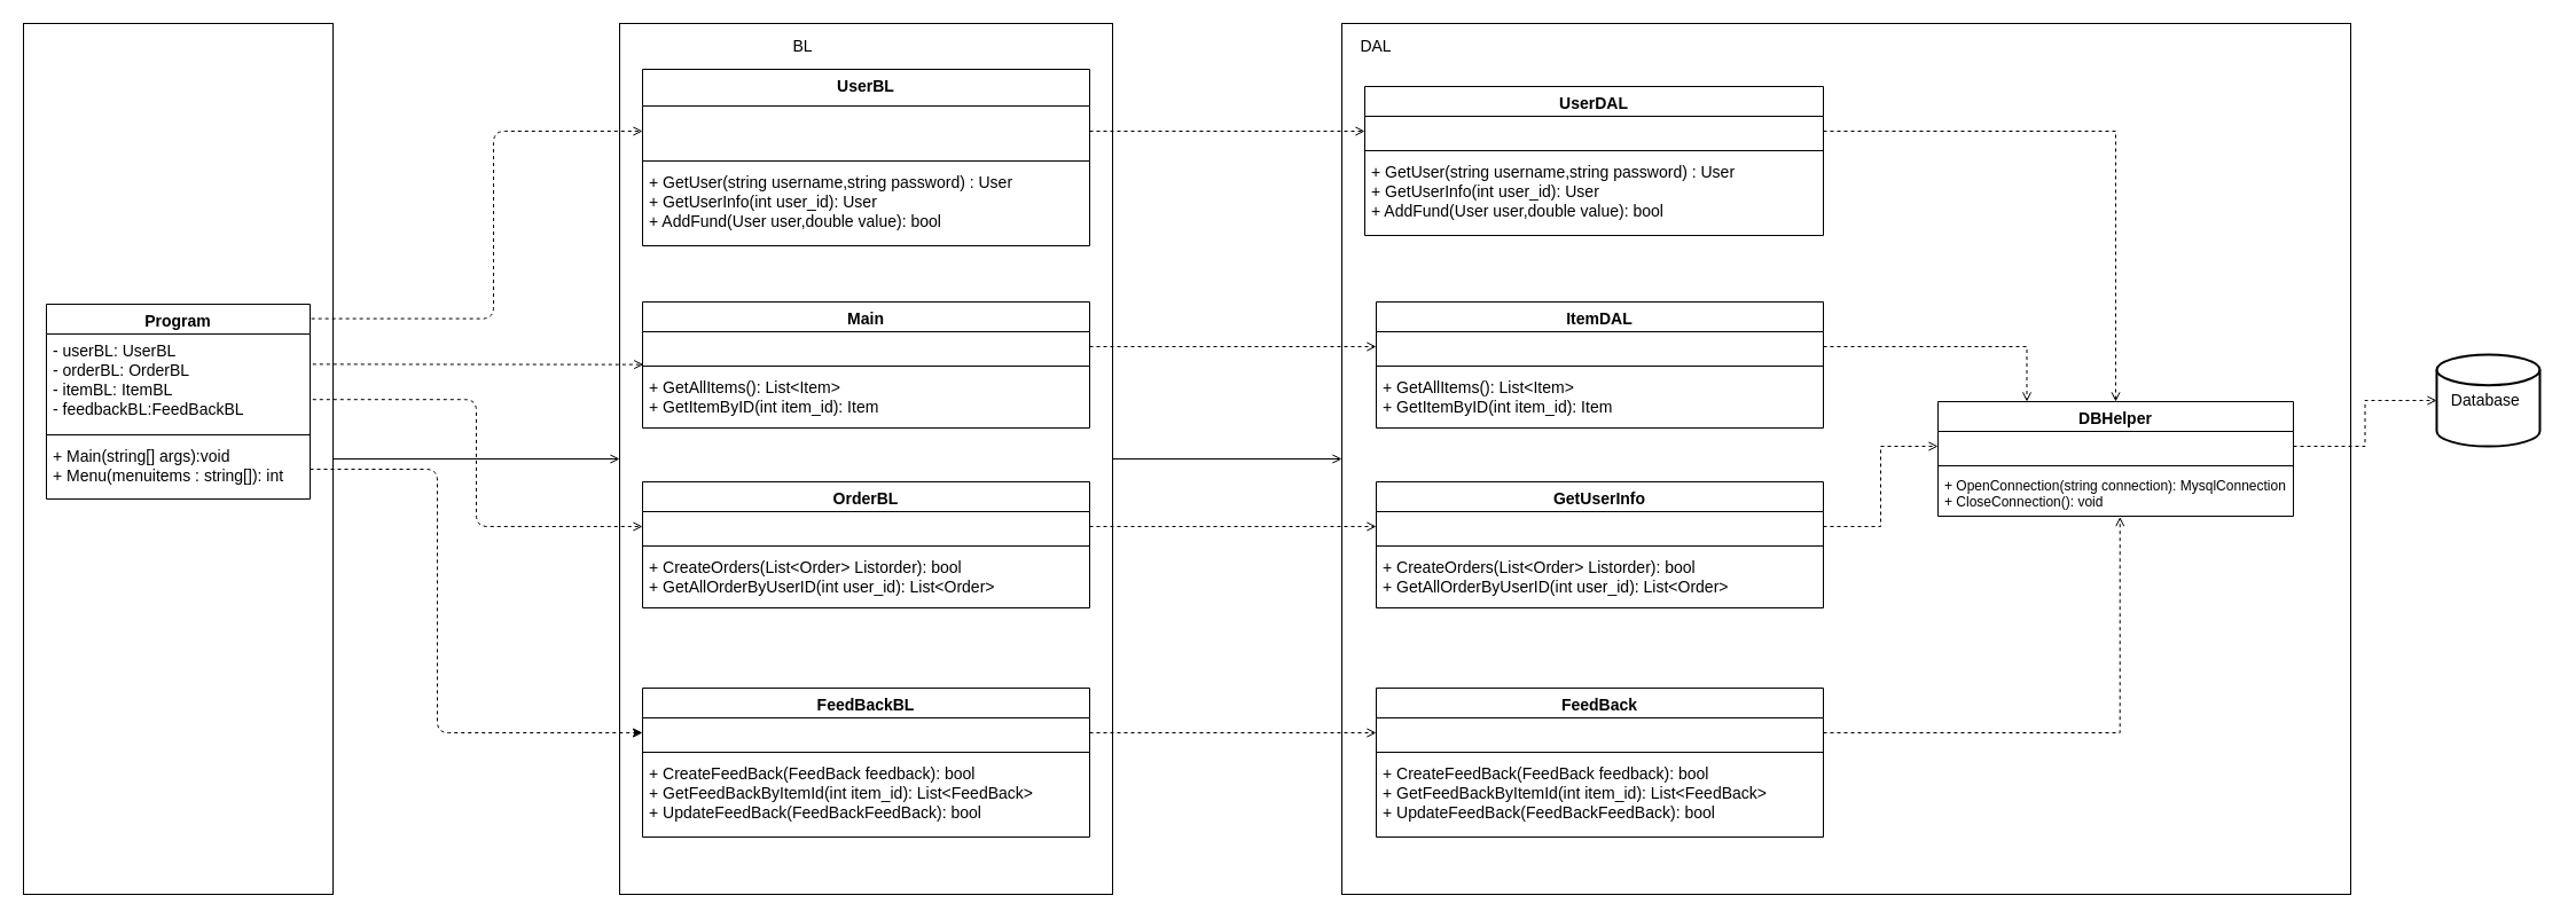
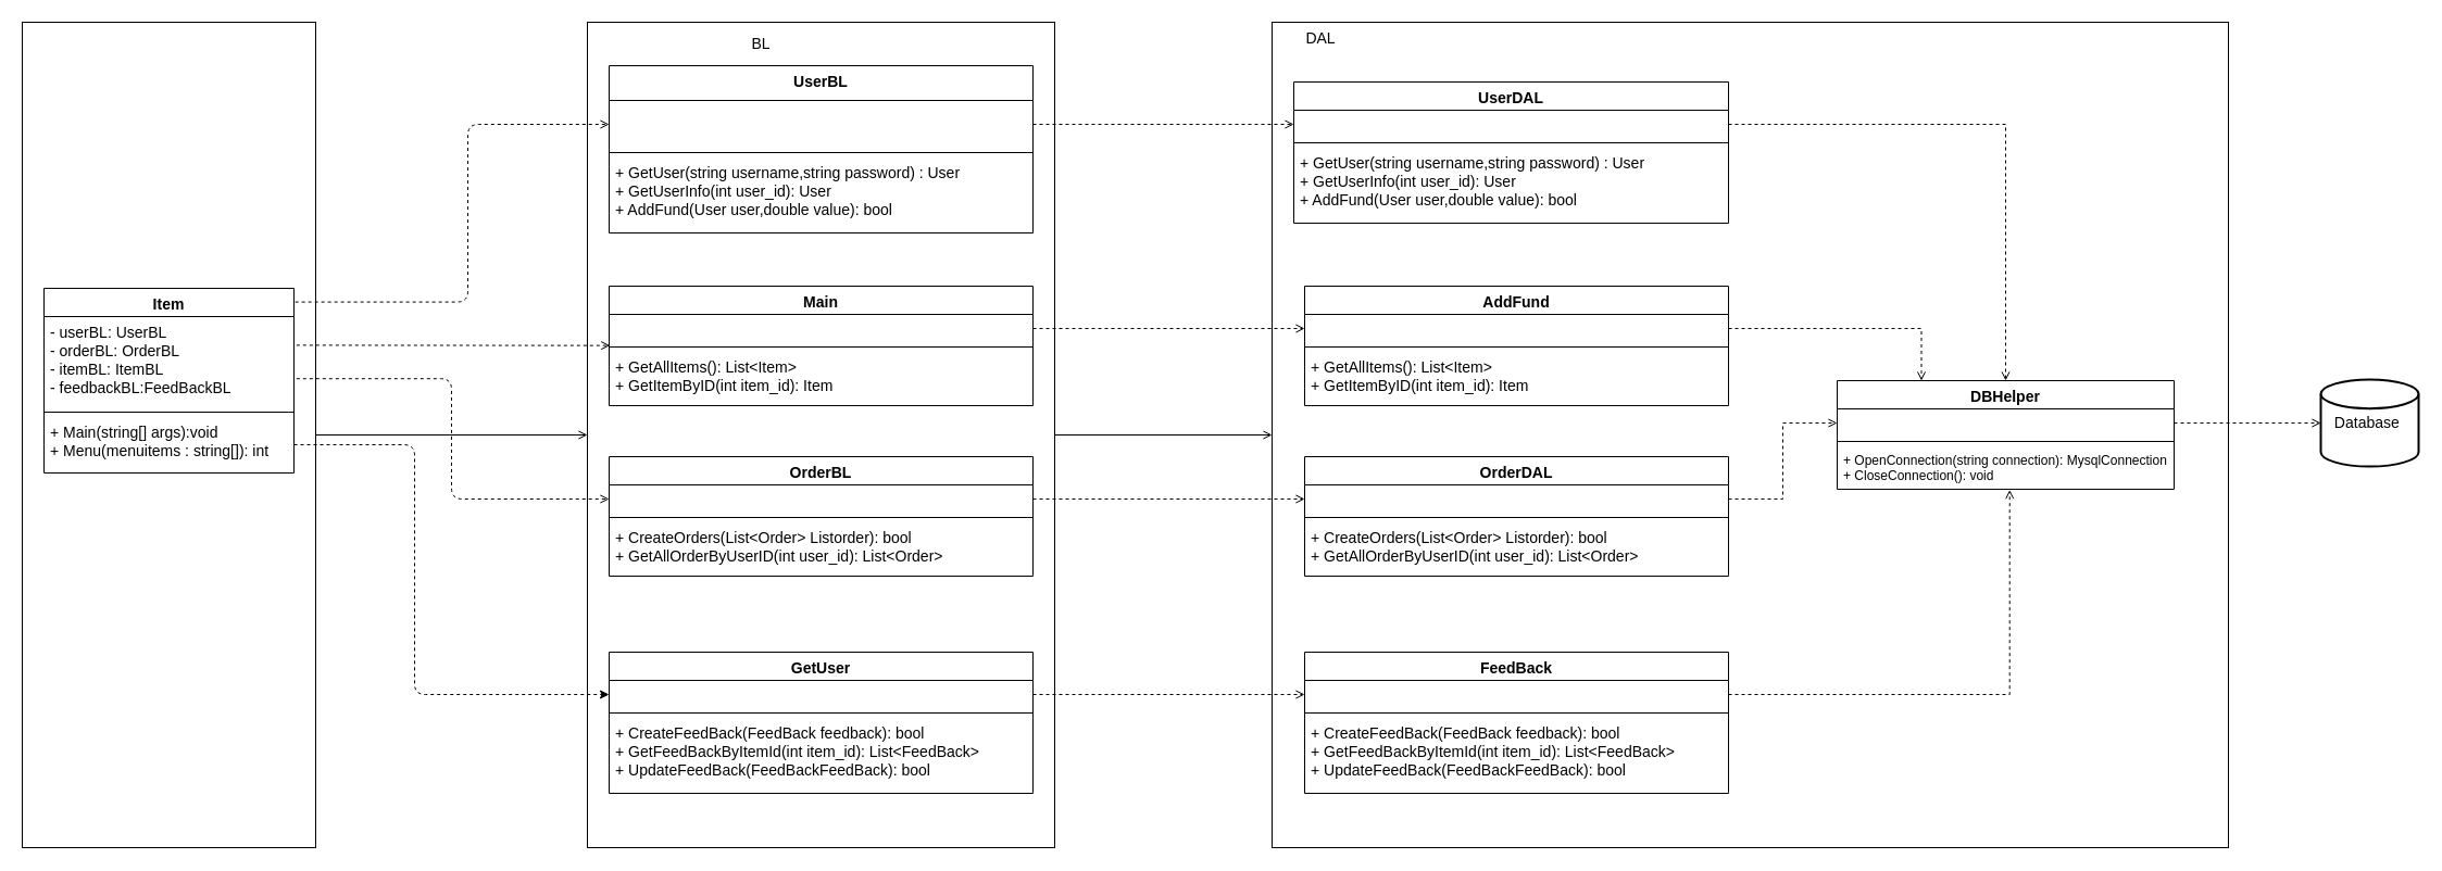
- <mxCell id="54" value="&lt;font style=&quot;font-size: 14px&quot;&gt;DAL&lt;/font&gt;" style="text;html=1;strokeColor=none;fillColor=none;align=center;verticalAlign=middle;whiteSpace=wrap;rounded=0;fontSize=13;" vertex="1" parent="1"><mxGeometry x="1180" y="30" width="40" height="20" as="geometry" /></mxCell>
+ <mxCell id="54" value="&lt;font style=&quot;font-size: 14px&quot;&gt;DAL&lt;/font&gt;" style="text;html=1;strokeColor=none;fillColor=none;align=center;verticalAlign=middle;whiteSpace=wrap;rounded=0;fontSize=13;" vertex="1" parent="1"><mxGeometry x="1195" y="25" width="40" height="20" as="geometry" /></mxCell>
- <mxCell id="32" value="ItemDAL" style="swimlane;fontStyle=1;align=center;verticalAlign=top;childLayout=stackLayout;horizontal=1;startSize=26;horizontalStack=0;resizeParent=1;resizeParentMax=0;resizeLast=0;collapsible=1;marginBottom=0;fillColor=none;gradientColor=none;fontSize=14;" vertex="1" parent="1"><mxGeometry x="1200" y="263" width="390" height="110" as="geometry" /></mxCell>
+ <mxCell id="32" value="AddFund" style="swimlane;fontStyle=1;align=center;verticalAlign=top;childLayout=stackLayout;horizontal=1;startSize=26;horizontalStack=0;resizeParent=1;resizeParentMax=0;resizeLast=0;collapsible=1;marginBottom=0;fillColor=none;gradientColor=none;fontSize=14;" vertex="1" parent="1"><mxGeometry x="1200" y="263" width="390" height="110" as="geometry" /></mxCell>
- <mxCell id="6" value="Program" style="swimlane;fontStyle=1;align=center;verticalAlign=top;childLayout=stackLayout;horizontal=1;startSize=26;horizontalStack=0;resizeParent=1;resizeParentMax=0;resizeLast=0;collapsible=1;marginBottom=0;fontSize=14;" vertex="1" parent="1"><mxGeometry x="40" y="265" width="230" height="170" as="geometry"><mxRectangle x="30" y="130" width="90" height="26" as="alternateBounds" /></mxGeometry></mxCell>
+ <mxCell id="6" value="Item" style="swimlane;fontStyle=1;align=center;verticalAlign=top;childLayout=stackLayout;horizontal=1;startSize=26;horizontalStack=0;resizeParent=1;resizeParentMax=0;resizeLast=0;collapsible=1;marginBottom=0;fontSize=14;" vertex="1" parent="1"><mxGeometry x="40" y="265" width="230" height="170" as="geometry"><mxRectangle x="30" y="130" width="90" height="26" as="alternateBounds" /></mxGeometry></mxCell>
- <mxCell id="48" value="&lt;div style=&quot;text-align: center&quot;&gt;&amp;nbsp; &amp;nbsp;&lt;font style=&quot;font-size: 14px&quot;&gt;Database&lt;/font&gt;&lt;/div&gt;" style="strokeWidth=2;html=1;shape=mxgraph.flowchart.database;whiteSpace=wrap;fillColor=none;gradientColor=none;fontSize=13;align=left;" vertex="1" parent="1"><mxGeometry x="2125" y="309" width="90" height="80" as="geometry" /></mxCell>
+ <mxCell id="48" value="&lt;div style=&quot;text-align: center&quot;&gt;&amp;nbsp; &amp;nbsp;&lt;font style=&quot;font-size: 14px&quot;&gt;Database&lt;/font&gt;&lt;/div&gt;" style="strokeWidth=2;html=1;shape=mxgraph.flowchart.database;whiteSpace=wrap;fillColor=none;gradientColor=none;fontSize=13;align=left;" vertex="1" parent="1"><mxGeometry x="2135" y="349" width="90" height="80" as="geometry" /></mxCell>
- <mxCell id="36" value="GetUserInfo" style="swimlane;fontStyle=1;align=center;verticalAlign=top;childLayout=stackLayout;horizontal=1;startSize=26;horizontalStack=0;resizeParent=1;resizeParentMax=0;resizeLast=0;collapsible=1;marginBottom=0;fillColor=none;gradientColor=none;fontSize=14;" vertex="1" parent="1"><mxGeometry x="1200" y="420" width="390" height="110" as="geometry" /></mxCell>
+ <mxCell id="36" value="OrderDAL" style="swimlane;fontStyle=1;align=center;verticalAlign=top;childLayout=stackLayout;horizontal=1;startSize=26;horizontalStack=0;resizeParent=1;resizeParentMax=0;resizeLast=0;collapsible=1;marginBottom=0;fillColor=none;gradientColor=none;fontSize=14;" vertex="1" parent="1"><mxGeometry x="1200" y="420" width="390" height="110" as="geometry" /></mxCell>
- <mxCell id="22" value="FeedBackBL" style="swimlane;fontStyle=1;align=center;verticalAlign=top;childLayout=stackLayout;horizontal=1;startSize=26;horizontalStack=0;resizeParent=1;resizeParentMax=0;resizeLast=0;collapsible=1;marginBottom=0;fillColor=none;gradientColor=none;fontSize=14;" vertex="1" parent="1"><mxGeometry x="560" y="600" width="390" height="130" as="geometry" /></mxCell>
+ <mxCell id="22" value="GetUser" style="swimlane;fontStyle=1;align=center;verticalAlign=top;childLayout=stackLayout;horizontal=1;startSize=26;horizontalStack=0;resizeParent=1;resizeParentMax=0;resizeLast=0;collapsible=1;marginBottom=0;fillColor=none;gradientColor=none;fontSize=14;" vertex="1" parent="1"><mxGeometry x="560" y="600" width="390" height="130" as="geometry" /></mxCell>
